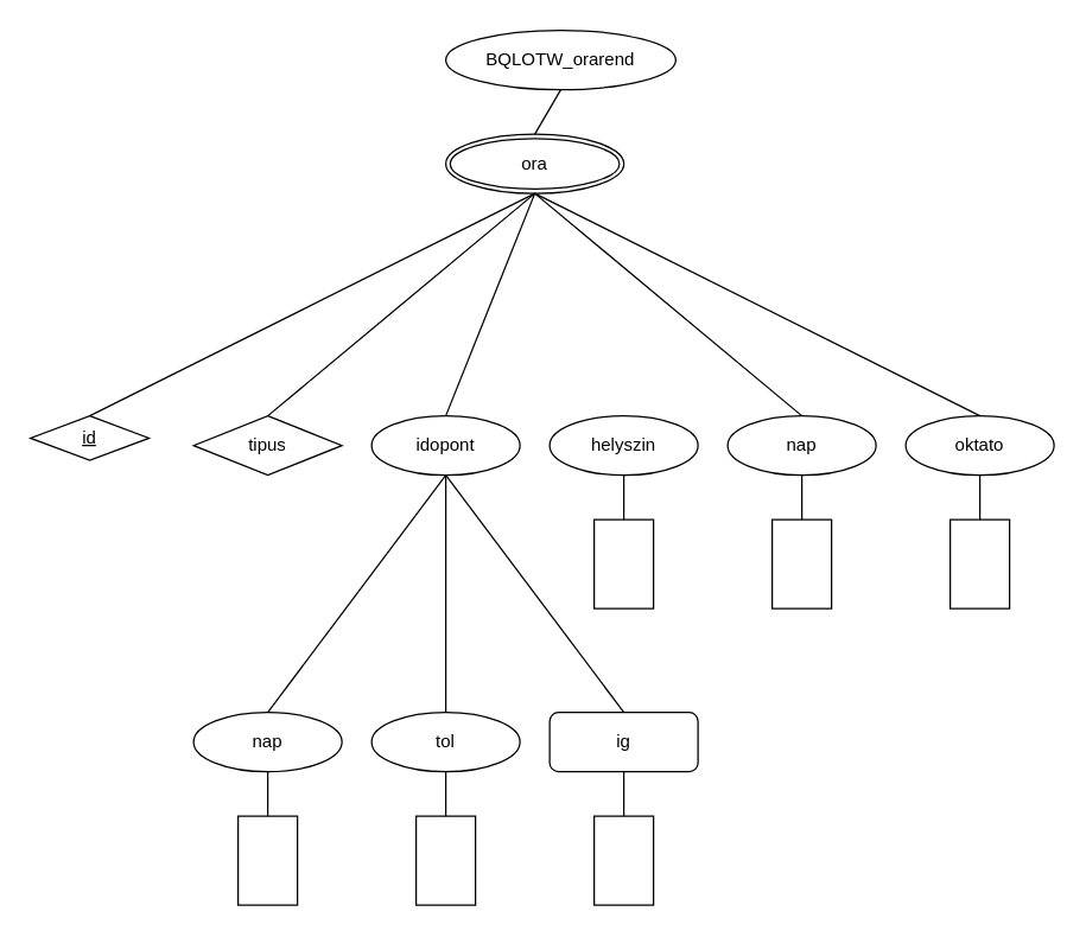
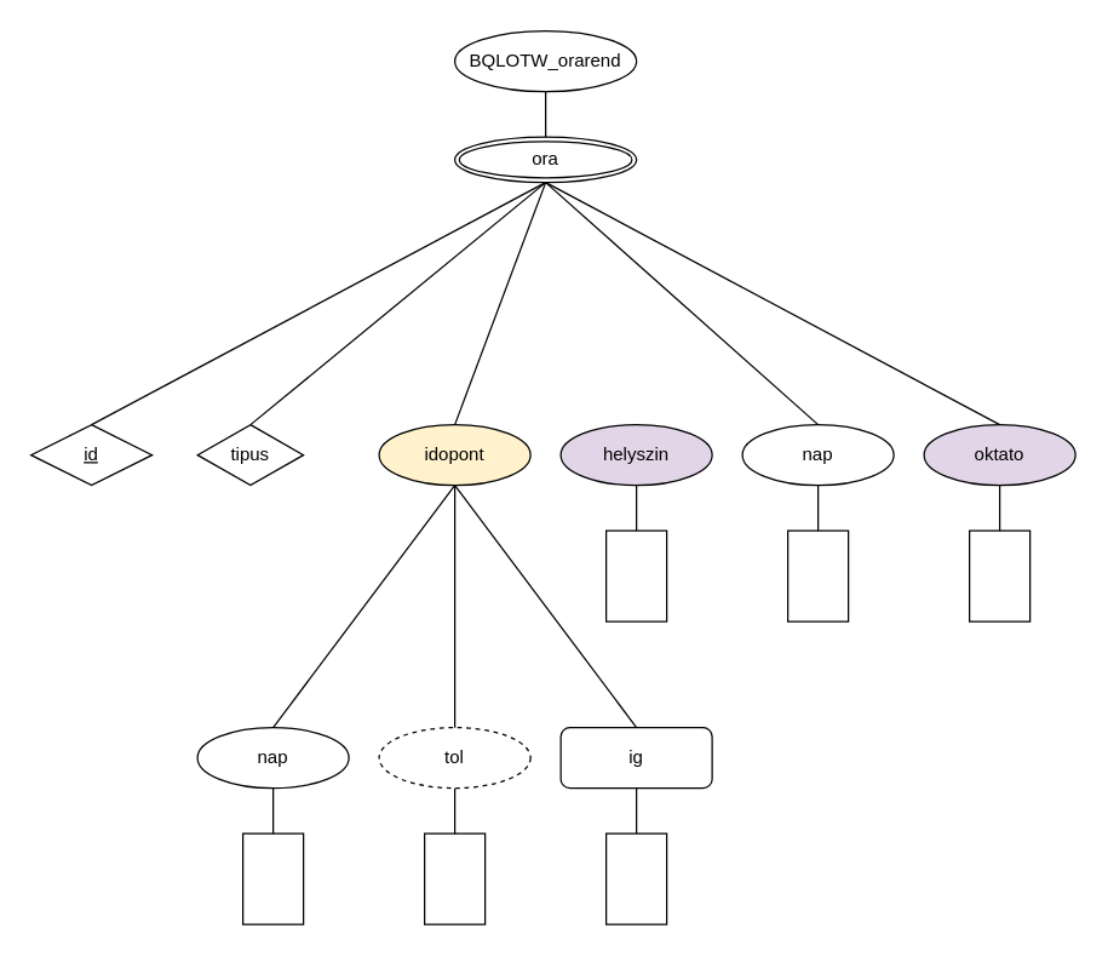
- <mxCell id="3" value="BQLOTW_orarend" style="ellipse;whiteSpace=wrap;html=1;align=center;" parent="1" vertex="1"><mxGeometry x="300" y="20" width="155" height="40" as="geometry" /></mxCell>
+ <mxCell id="3" value="BQLOTW_orarend" style="ellipse;whiteSpace=wrap;html=1;align=center;" parent="1" vertex="1"><mxGeometry x="300" y="20" width="120" height="40" as="geometry" /></mxCell>
- <mxCell id="2" value="ora" style="ellipse;shape=doubleEllipse;margin=3;whiteSpace=wrap;html=1;align=center;" parent="1" vertex="1"><mxGeometry x="300" y="90" width="120" height="40" as="geometry" /></mxCell>
+ <mxCell id="2" value="ora" style="ellipse;shape=doubleEllipse;margin=3;whiteSpace=wrap;html=1;align=center;" parent="1" vertex="1"><mxGeometry x="300" y="90" width="120" height="30" as="geometry" /></mxCell>
- <mxCell id="4" value="id" style="shape=rhombus;perimeter=rhombusPerimeter;whiteSpace=wrap;html=1;align=center;fontStyle=4" parent="1" vertex="1"><mxGeometry x="20" y="280" width="80" height="30" as="geometry" /></mxCell>
+ <mxCell id="4" value="id" style="shape=rhombus;perimeter=rhombusPerimeter;whiteSpace=wrap;html=1;align=center;fontStyle=4" parent="1" vertex="1"><mxGeometry x="20" y="280" width="80" height="40" as="geometry" /></mxCell>
- <mxCell id="5" value="tipus" style="shape=rhombus;perimeter=rhombusPerimeter;whiteSpace=wrap;html=1;align=center;fontStyle=0" parent="1" vertex="1"><mxGeometry x="130" y="280" width="100" height="40" as="geometry" /></mxCell>
+ <mxCell id="5" value="tipus" style="shape=rhombus;perimeter=rhombusPerimeter;whiteSpace=wrap;html=1;align=center;fontStyle=0" parent="1" vertex="1"><mxGeometry x="130" y="280" width="70" height="40" as="geometry" /></mxCell>
- <mxCell id="6" value="idopont" style="ellipse;whiteSpace=wrap;html=1;align=center;fontStyle=0;" parent="1" vertex="1"><mxGeometry x="250" y="280" width="100" height="40" as="geometry" /></mxCell>
+ <mxCell id="6" value="idopont" style="ellipse;whiteSpace=wrap;html=1;align=center;fontStyle=0;fillColor=#fff2cc;" parent="1" vertex="1"><mxGeometry x="250" y="280" width="100" height="40" as="geometry" /></mxCell>
- <mxCell id="10" value="helyszin" style="ellipse;whiteSpace=wrap;html=1;align=center;fontStyle=0;" parent="1" vertex="1"><mxGeometry x="370" y="280" width="100" height="40" as="geometry" /></mxCell>
+ <mxCell id="10" value="helyszin" style="ellipse;whiteSpace=wrap;html=1;align=center;fontStyle=0;fillColor=#e1d5e7;" parent="1" vertex="1"><mxGeometry x="370" y="280" width="100" height="40" as="geometry" /></mxCell>
- <mxCell id="12" value="oktato" style="ellipse;whiteSpace=wrap;html=1;align=center;fontStyle=0;" parent="1" vertex="1"><mxGeometry x="610" y="280" width="100" height="40" as="geometry" /></mxCell>
+ <mxCell id="12" value="oktato" style="ellipse;whiteSpace=wrap;html=1;align=center;fontStyle=0;fillColor=#e1d5e7;" parent="1" vertex="1"><mxGeometry x="610" y="280" width="100" height="40" as="geometry" /></mxCell>
- <mxCell id="8" value="tol" style="ellipse;whiteSpace=wrap;html=1;align=center;fontStyle=0;" parent="1" vertex="1"><mxGeometry x="250" y="480" width="100" height="40" as="geometry" /></mxCell>
+ <mxCell id="8" value="tol" style="ellipse;whiteSpace=wrap;html=1;align=center;fontStyle=0;dashed=1;" parent="1" vertex="1"><mxGeometry x="250" y="480" width="100" height="40" as="geometry" /></mxCell>
